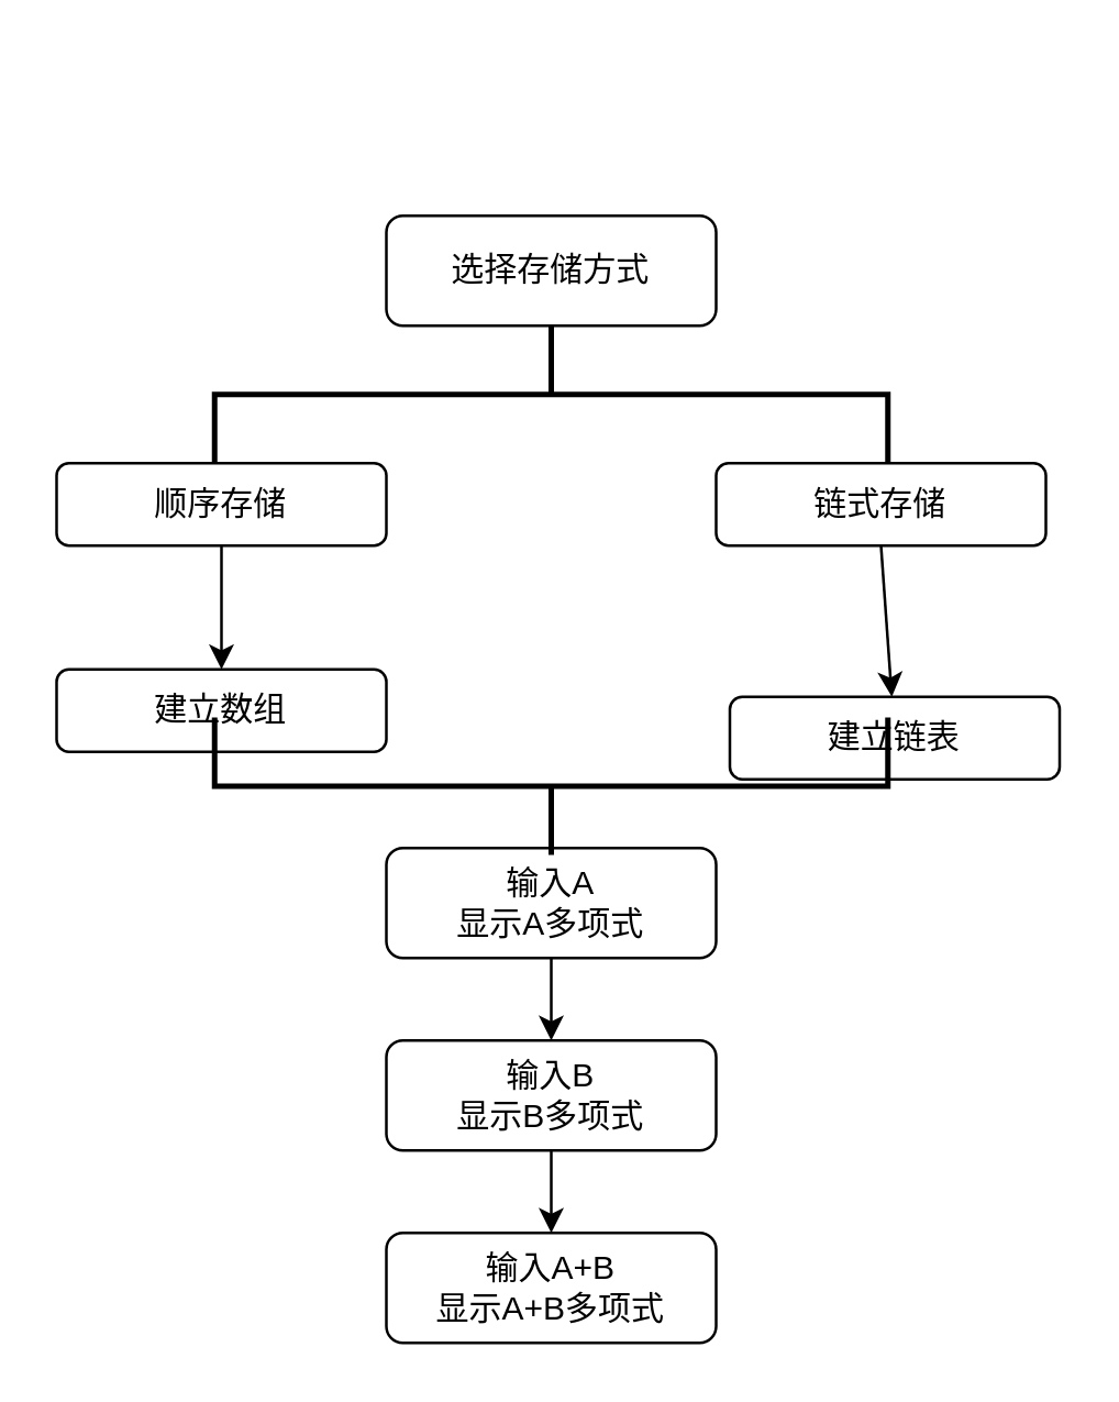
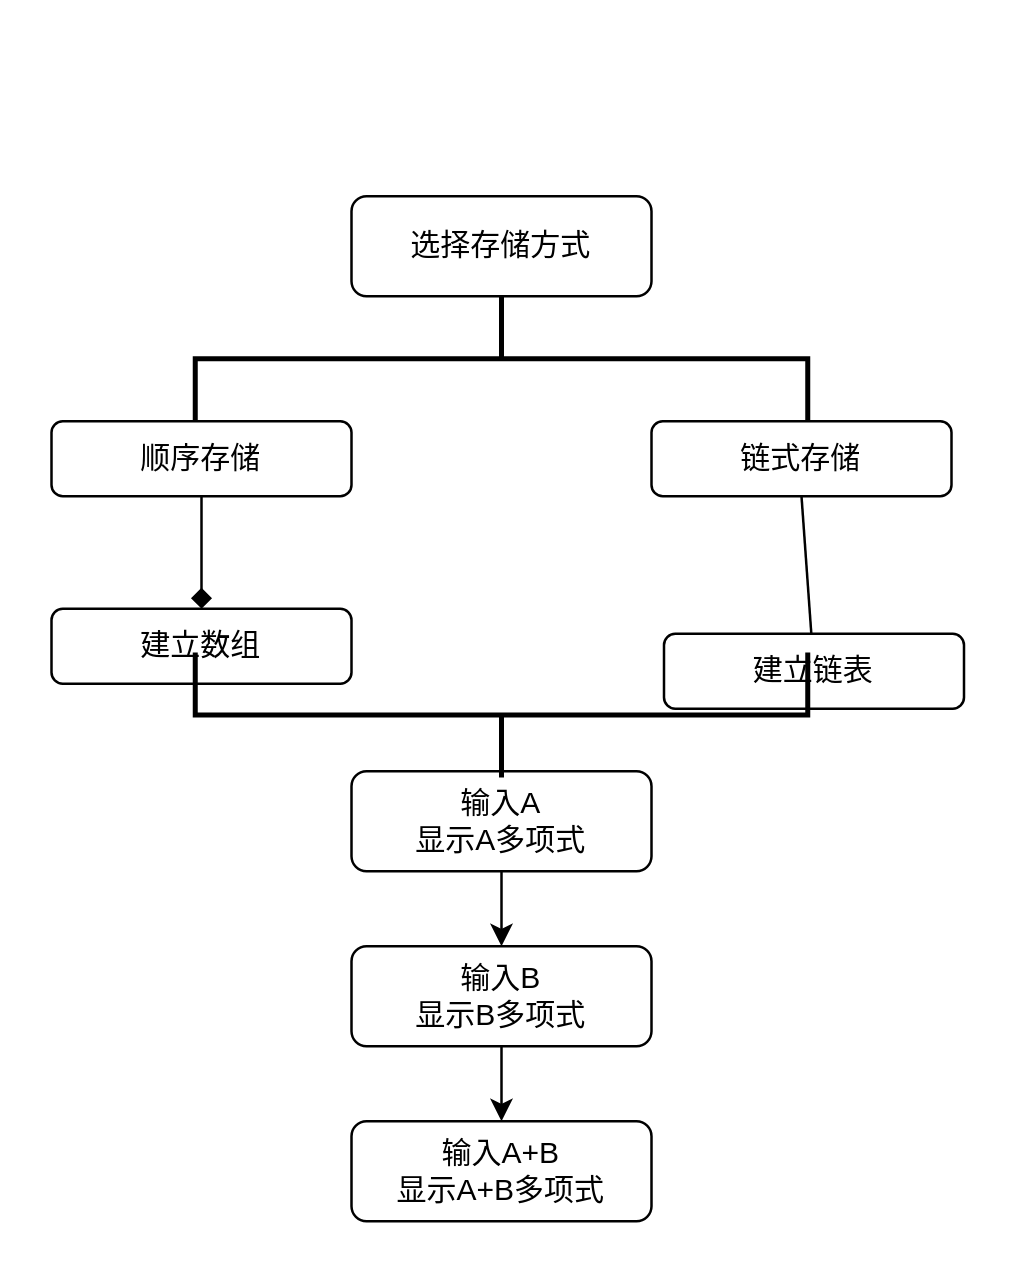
- <mxCell id="11" value="" style="endArrow=classic;html=1;exitX=0.5;exitY=1;exitDx=0;exitDy=0;" edge="1" parent="1" source="4" target="12"><mxGeometry width="50" height="50" relative="1" as="geometry"><mxPoint x="210" y="298" as="sourcePoint" /><mxPoint x="80" y="238" as="targetPoint" /></mxGeometry></mxCell>
+ <mxCell id="11" value="" style="endArrow=diamond;html=1;exitX=0.5;exitY=1;exitDx=0;exitDy=0;" edge="1" parent="1" source="4" target="12"><mxGeometry width="50" height="50" relative="1" as="geometry"><mxPoint x="210" y="298" as="sourcePoint" /><mxPoint x="80" y="238" as="targetPoint" /></mxGeometry></mxCell>
- <mxCell id="13" value="" style="endArrow=classic;html=1;exitX=0.5;exitY=1;exitDx=0;exitDy=0;" edge="1" parent="1" source="5" target="14"><mxGeometry width="50" height="50" relative="1" as="geometry"><mxPoint x="210" y="298" as="sourcePoint" /><mxPoint x="320" y="248" as="targetPoint" /></mxGeometry></mxCell>
+ <mxCell id="13" value="" style="endArrow=none;html=1;exitX=0.5;exitY=1;exitDx=0;exitDy=0;" edge="1" parent="1" source="5" target="14"><mxGeometry width="50" height="50" relative="1" as="geometry"><mxPoint x="210" y="298" as="sourcePoint" /><mxPoint x="320" y="248" as="targetPoint" /></mxGeometry></mxCell>
